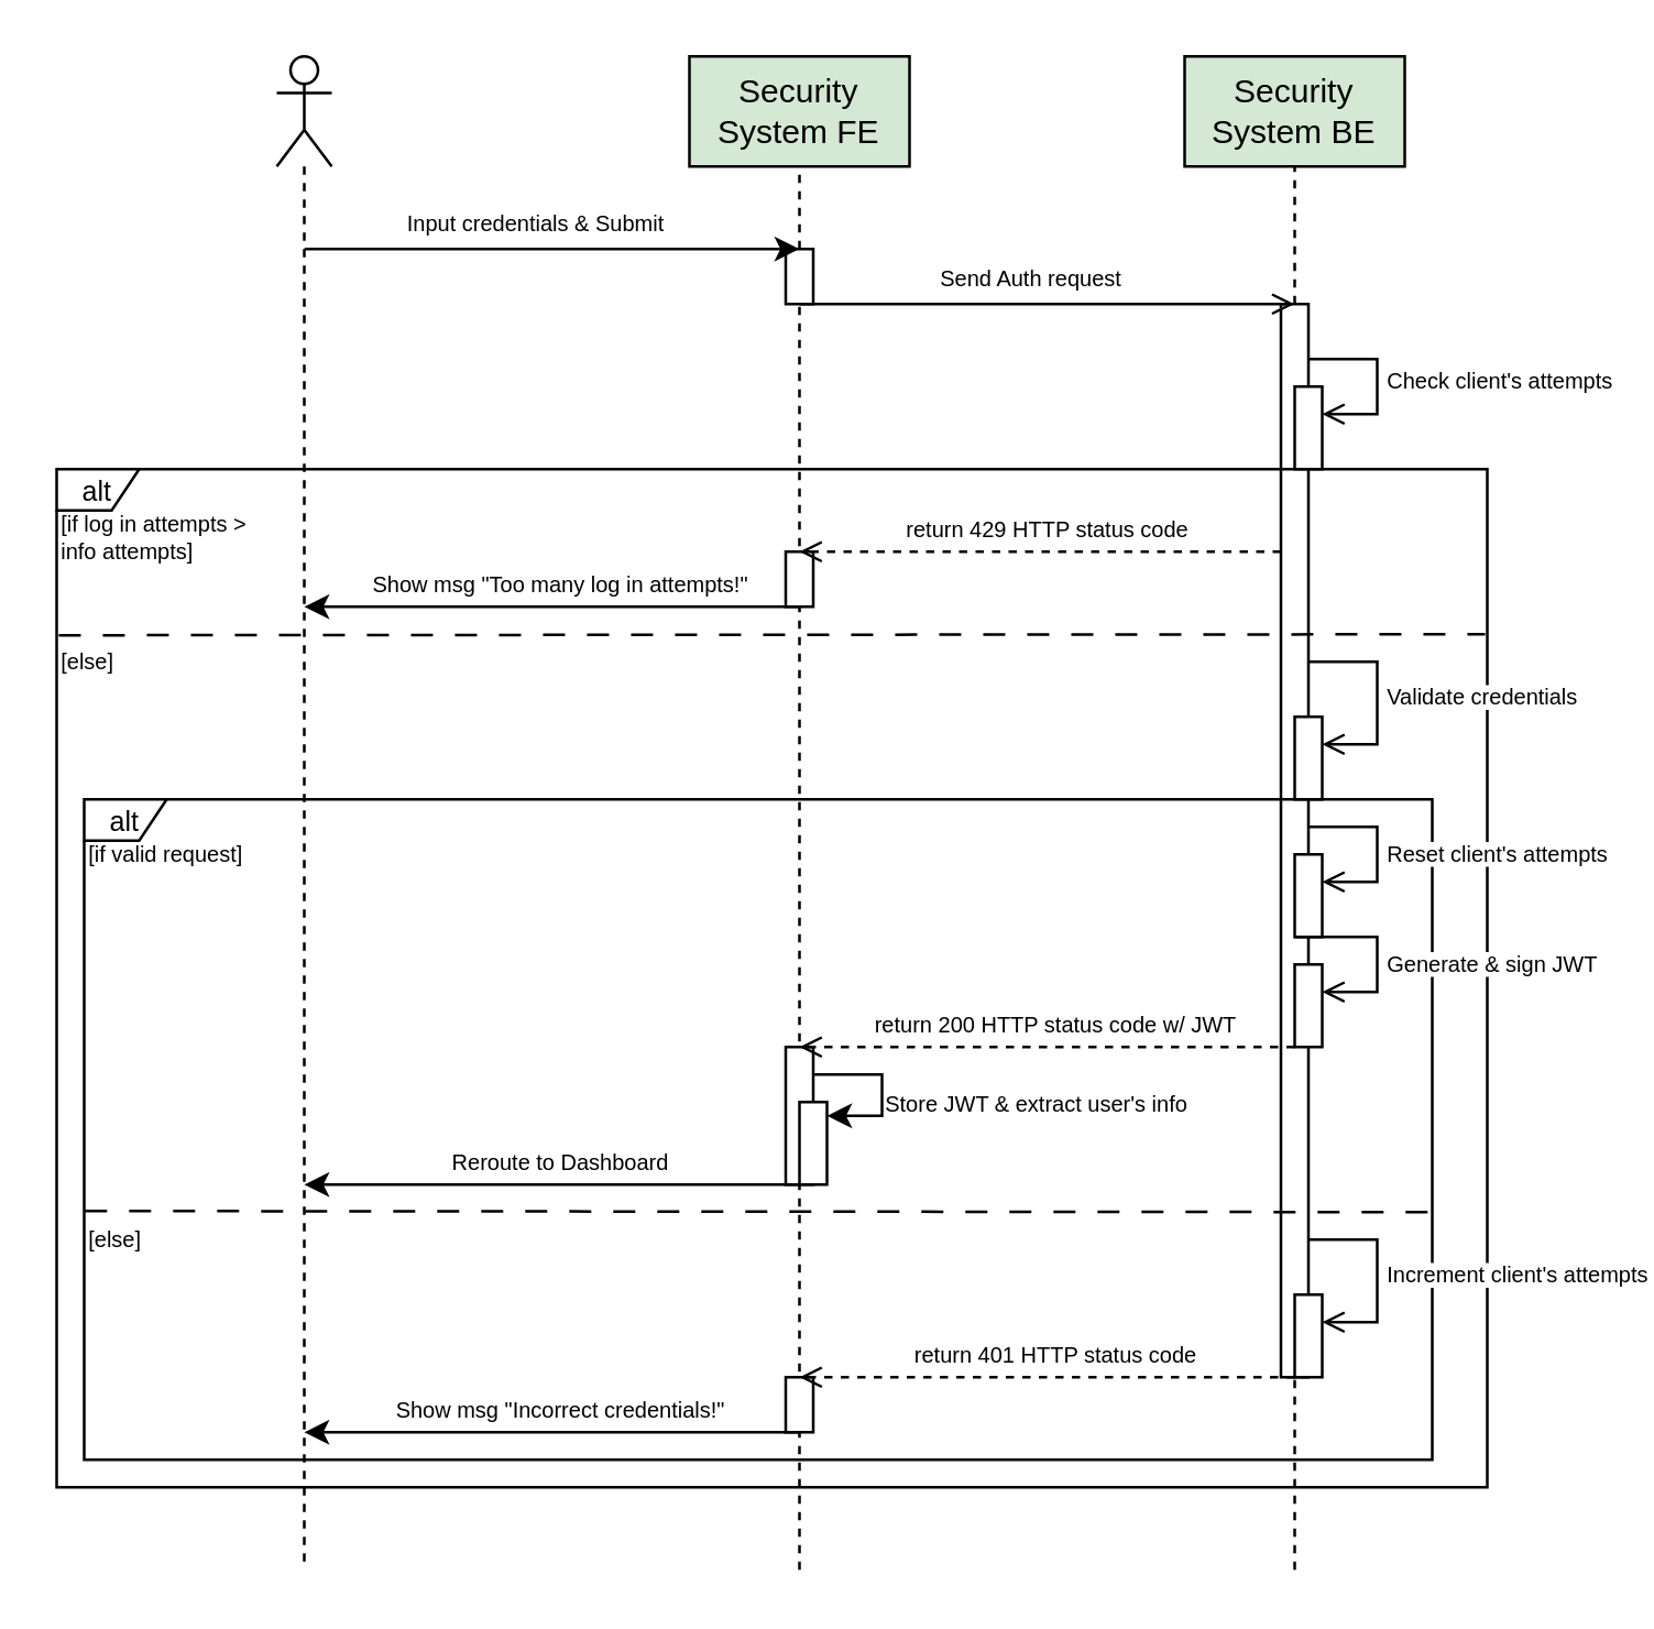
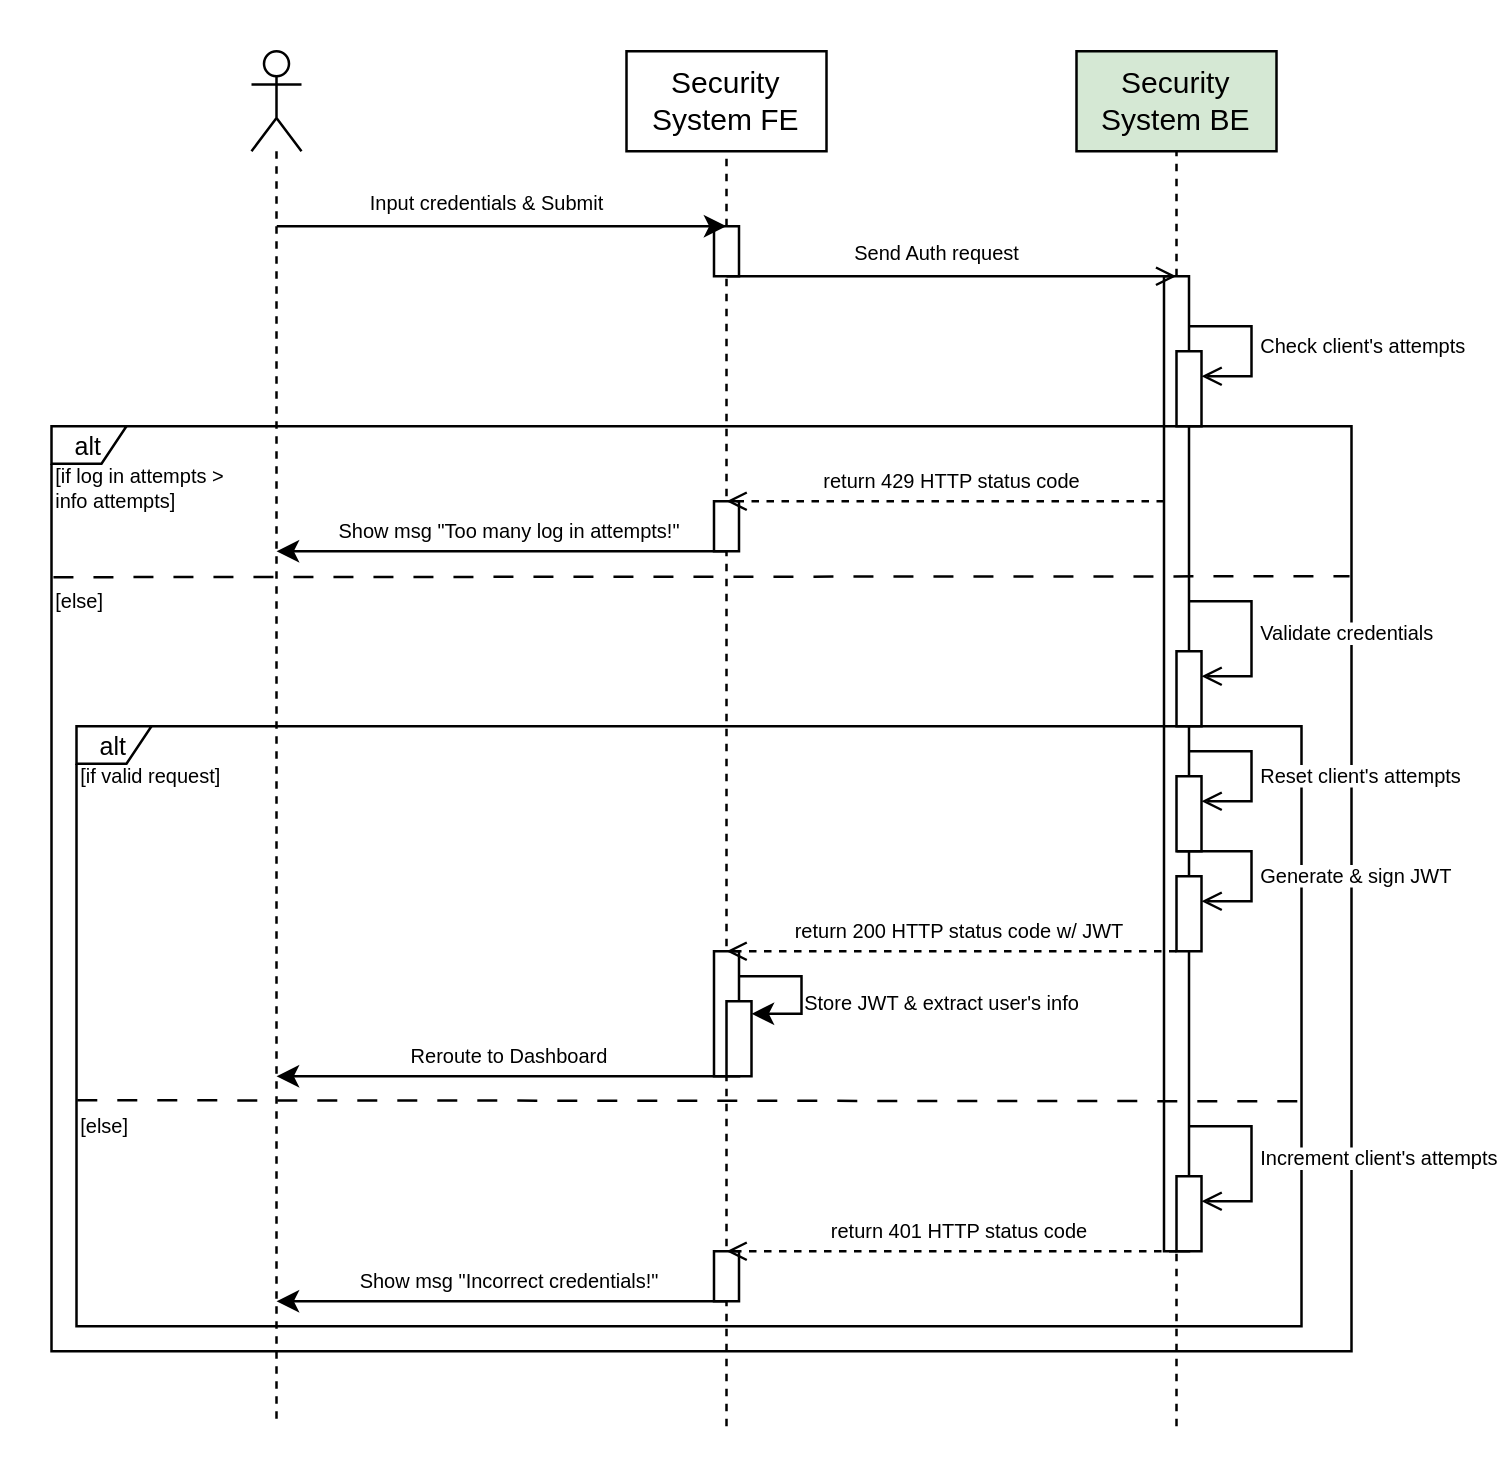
- <mxCell id="4" value="Security System FE" style="whiteSpace=wrap;html=1;fillColor=#d5e8d4;" parent="1" vertex="1"><mxGeometry x="250" y="20" width="80" height="40" as="geometry" /></mxCell>
+ <mxCell id="4" value="Security System FE" style="whiteSpace=wrap;html=1;" parent="1" vertex="1"><mxGeometry x="250" y="20" width="80" height="40" as="geometry" /></mxCell>
